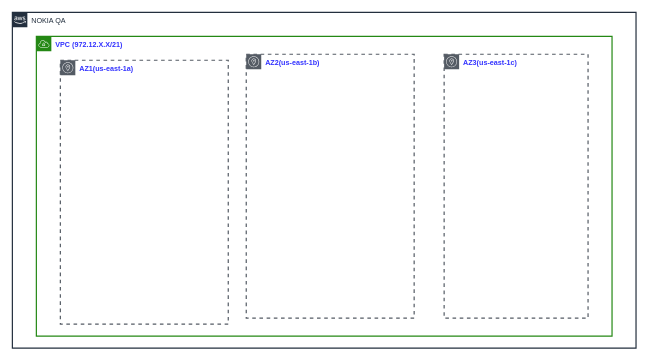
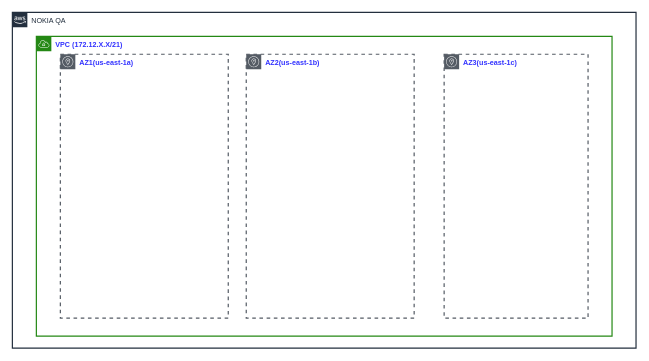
- <mxCell id="3" value="&lt;b&gt;&lt;font color=&quot;#3333ff&quot;&gt;VPC (972.12.X.X/21)&lt;/font&gt;&lt;/b&gt;" style="points=[[0,0],[0.25,0],[0.5,0],[0.75,0],[1,0],[1,0.25],[1,0.5],[1,0.75],[1,1],[0.75,1],[0.5,1],[0.25,1],[0,1],[0,0.75],[0,0.5],[0,0.25]];outlineConnect=0;gradientColor=none;html=1;whiteSpace=wrap;fontSize=12;fontStyle=0;shape=mxgraph.aws4.group;grIcon=mxgraph.aws4.group_vpc;strokeColor=#248814;fillColor=none;verticalAlign=top;align=left;spacingLeft=30;fontColor=#AAB7B8;dashed=0;strokeWidth=2;" vertex="1" parent="1"><mxGeometry x="60" y="60" width="960" height="500" as="geometry" /></mxCell>
+ <mxCell id="3" value="&lt;b&gt;&lt;font color=&quot;#3333ff&quot;&gt;VPC (172.12.X.X/21)&lt;/font&gt;&lt;/b&gt;" style="points=[[0,0],[0.25,0],[0.5,0],[0.75,0],[1,0],[1,0.25],[1,0.5],[1,0.75],[1,1],[0.75,1],[0.5,1],[0.25,1],[0,1],[0,0.75],[0,0.5],[0,0.25]];outlineConnect=0;gradientColor=none;html=1;whiteSpace=wrap;fontSize=12;fontStyle=0;shape=mxgraph.aws4.group;grIcon=mxgraph.aws4.group_vpc;strokeColor=#248814;fillColor=none;verticalAlign=top;align=left;spacingLeft=30;fontColor=#AAB7B8;dashed=0;strokeWidth=2;" vertex="1" parent="1"><mxGeometry x="60" y="60" width="960" height="500" as="geometry" /></mxCell>
- <mxCell id="4" value="&lt;font color=&quot;#3333ff&quot;&gt;&lt;b&gt;AZ1(us-east-1a)&lt;/b&gt;&lt;/font&gt;" style="sketch=0;outlineConnect=0;gradientColor=none;html=1;whiteSpace=wrap;fontSize=12;fontStyle=0;shape=mxgraph.aws4.group;grIcon=mxgraph.aws4.group_availability_zone;strokeColor=#545B64;fillColor=none;verticalAlign=top;align=left;spacingLeft=30;fontColor=#545B64;dashed=1;strokeWidth=2;" vertex="1" parent="1"><mxGeometry x="100" y="100" width="280" height="440" as="geometry" /></mxCell>
+ <mxCell id="4" value="&lt;font color=&quot;#3333ff&quot;&gt;&lt;b&gt;AZ1(us-east-1a)&lt;/b&gt;&lt;/font&gt;" style="sketch=0;outlineConnect=0;gradientColor=none;html=1;whiteSpace=wrap;fontSize=12;fontStyle=0;shape=mxgraph.aws4.group;grIcon=mxgraph.aws4.group_availability_zone;strokeColor=#545B64;fillColor=none;verticalAlign=top;align=left;spacingLeft=30;fontColor=#545B64;dashed=1;strokeWidth=2;" vertex="1" parent="1"><mxGeometry x="100" width="280" height="440" as="geometry" y="90" /></mxCell>
